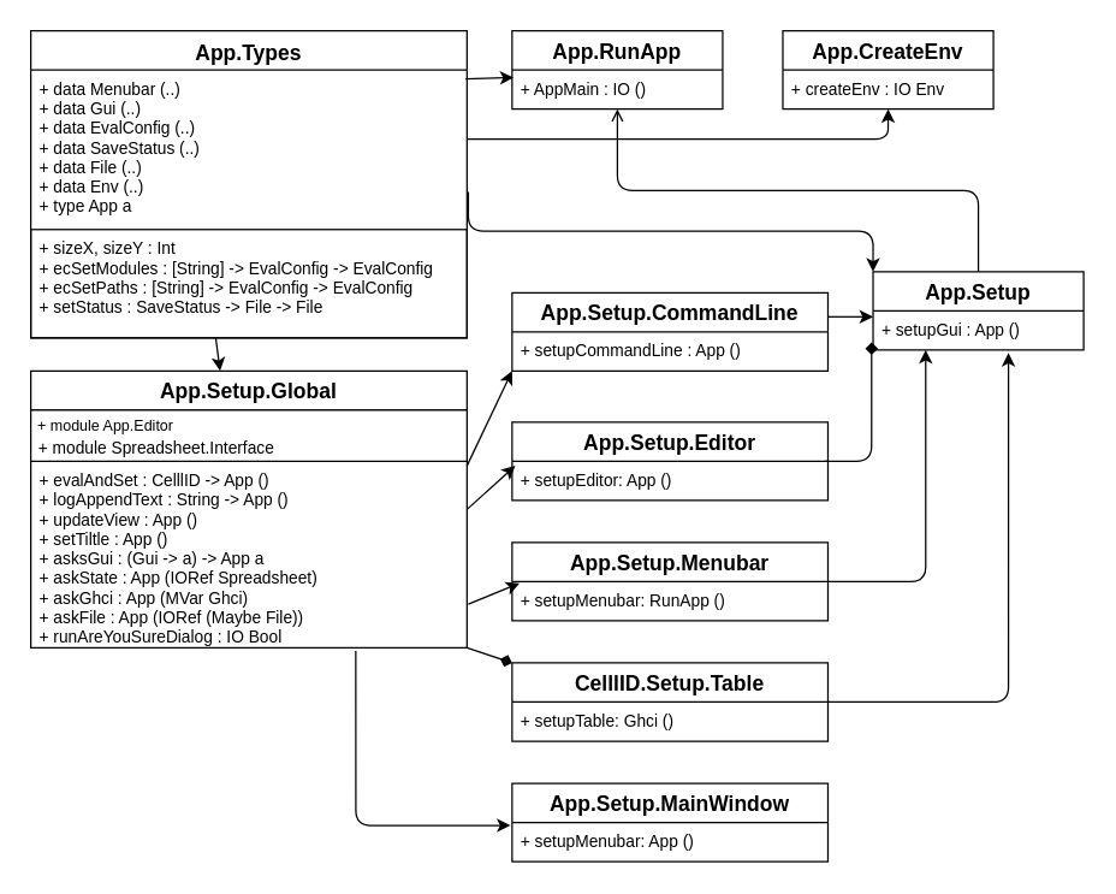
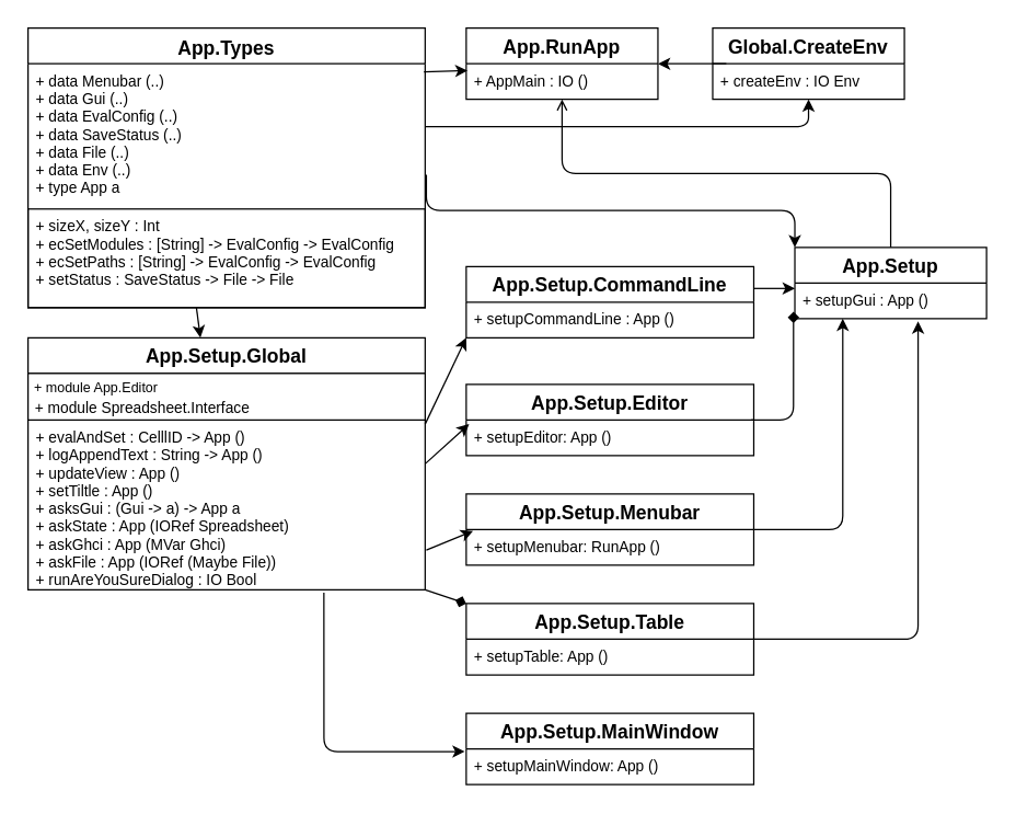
- <mxCell id="8" value="App.CreateEnv" style="swimlane;fontStyle=1;childLayout=stackLayout;horizontal=1;startSize=26;fillColor=none;horizontalStack=0;resizeParent=1;resizeParentMax=0;resizeLast=0;collapsible=1;marginBottom=0;rounded=0;fontSize=14;strokeColor=#000000;strokeWidth=1;" parent="1" vertex="1"><mxGeometry x="520" y="20" width="140" height="52" as="geometry" /></mxCell>
+ <mxCell id="8" value="Global.CreateEnv" style="swimlane;fontStyle=1;childLayout=stackLayout;horizontal=1;startSize=26;fillColor=none;horizontalStack=0;resizeParent=1;resizeParentMax=0;resizeLast=0;collapsible=1;marginBottom=0;rounded=0;fontSize=14;strokeColor=#000000;strokeWidth=1;" parent="1" vertex="1"><mxGeometry x="520" y="20" width="140" height="52" as="geometry" /></mxCell>
+ <mxCell id="30" value="" style="endArrow=classic;html=1;entryX=1;entryY=0.5;entryDx=0;entryDy=0;exitX=0.071;exitY=0;exitDx=0;exitDy=0;exitPerimeter=0;" parent="1" source="9" target="10" edge="1"><mxGeometry width="50" height="50" relative="1" as="geometry"><mxPoint x="380" y="400" as="sourcePoint" /><mxPoint x="430" y="350" as="targetPoint" /></mxGeometry></mxCell>
- <mxCell id="20" value="CelllID.Setup.Table" style="swimlane;fontStyle=1;childLayout=stackLayout;horizontal=1;startSize=26;fillColor=none;horizontalStack=0;resizeParent=1;resizeParentMax=0;resizeLast=0;collapsible=1;marginBottom=0;rounded=0;fontSize=14;strokeColor=#000000;strokeWidth=1;" parent="1" vertex="1"><mxGeometry x="340" y="440" width="210" height="52" as="geometry" /></mxCell>
+ <mxCell id="20" value="App.Setup.Table" style="swimlane;fontStyle=1;childLayout=stackLayout;horizontal=1;startSize=26;fillColor=none;horizontalStack=0;resizeParent=1;resizeParentMax=0;resizeLast=0;collapsible=1;marginBottom=0;rounded=0;fontSize=14;strokeColor=#000000;strokeWidth=1;" parent="1" vertex="1"><mxGeometry x="340" y="440" width="210" height="52" as="geometry" /></mxCell>
- <mxCell id="21" value="+ setupTable: Ghci ()" style="text;strokeColor=none;fillColor=none;align=left;verticalAlign=top;spacingLeft=4;spacingRight=4;overflow=hidden;rotatable=0;points=[[0,0.5],[1,0.5]];portConstraint=eastwest;fontSize=11;" parent="20" vertex="1"><mxGeometry y="26" width="210" height="26" as="geometry" /></mxCell>
+ <mxCell id="21" value="+ setupTable: App ()" style="text;strokeColor=none;fillColor=none;align=left;verticalAlign=top;spacingLeft=4;spacingRight=4;overflow=hidden;rotatable=0;points=[[0,0.5],[1,0.5]];portConstraint=eastwest;fontSize=11;" parent="20" vertex="1"><mxGeometry y="26" width="210" height="26" as="geometry" /></mxCell>
- <mxCell id="37" value="+ setupMenubar: App ()" style="text;strokeColor=none;fillColor=none;align=left;verticalAlign=top;spacingLeft=4;spacingRight=4;overflow=hidden;rotatable=0;points=[[0,0.5],[1,0.5]];portConstraint=eastwest;fontSize=11;" vertex="1" parent="36"><mxGeometry y="26" width="210" height="26" as="geometry" /></mxCell>
+ <mxCell id="37" value="+ setupMainWindow: App ()" style="text;strokeColor=none;fillColor=none;align=left;verticalAlign=top;spacingLeft=4;spacingRight=4;overflow=hidden;rotatable=0;points=[[0,0.5],[1,0.5]];portConstraint=eastwest;fontSize=11;" vertex="1" parent="36"><mxGeometry y="26" width="210" height="26" as="geometry" /></mxCell>
